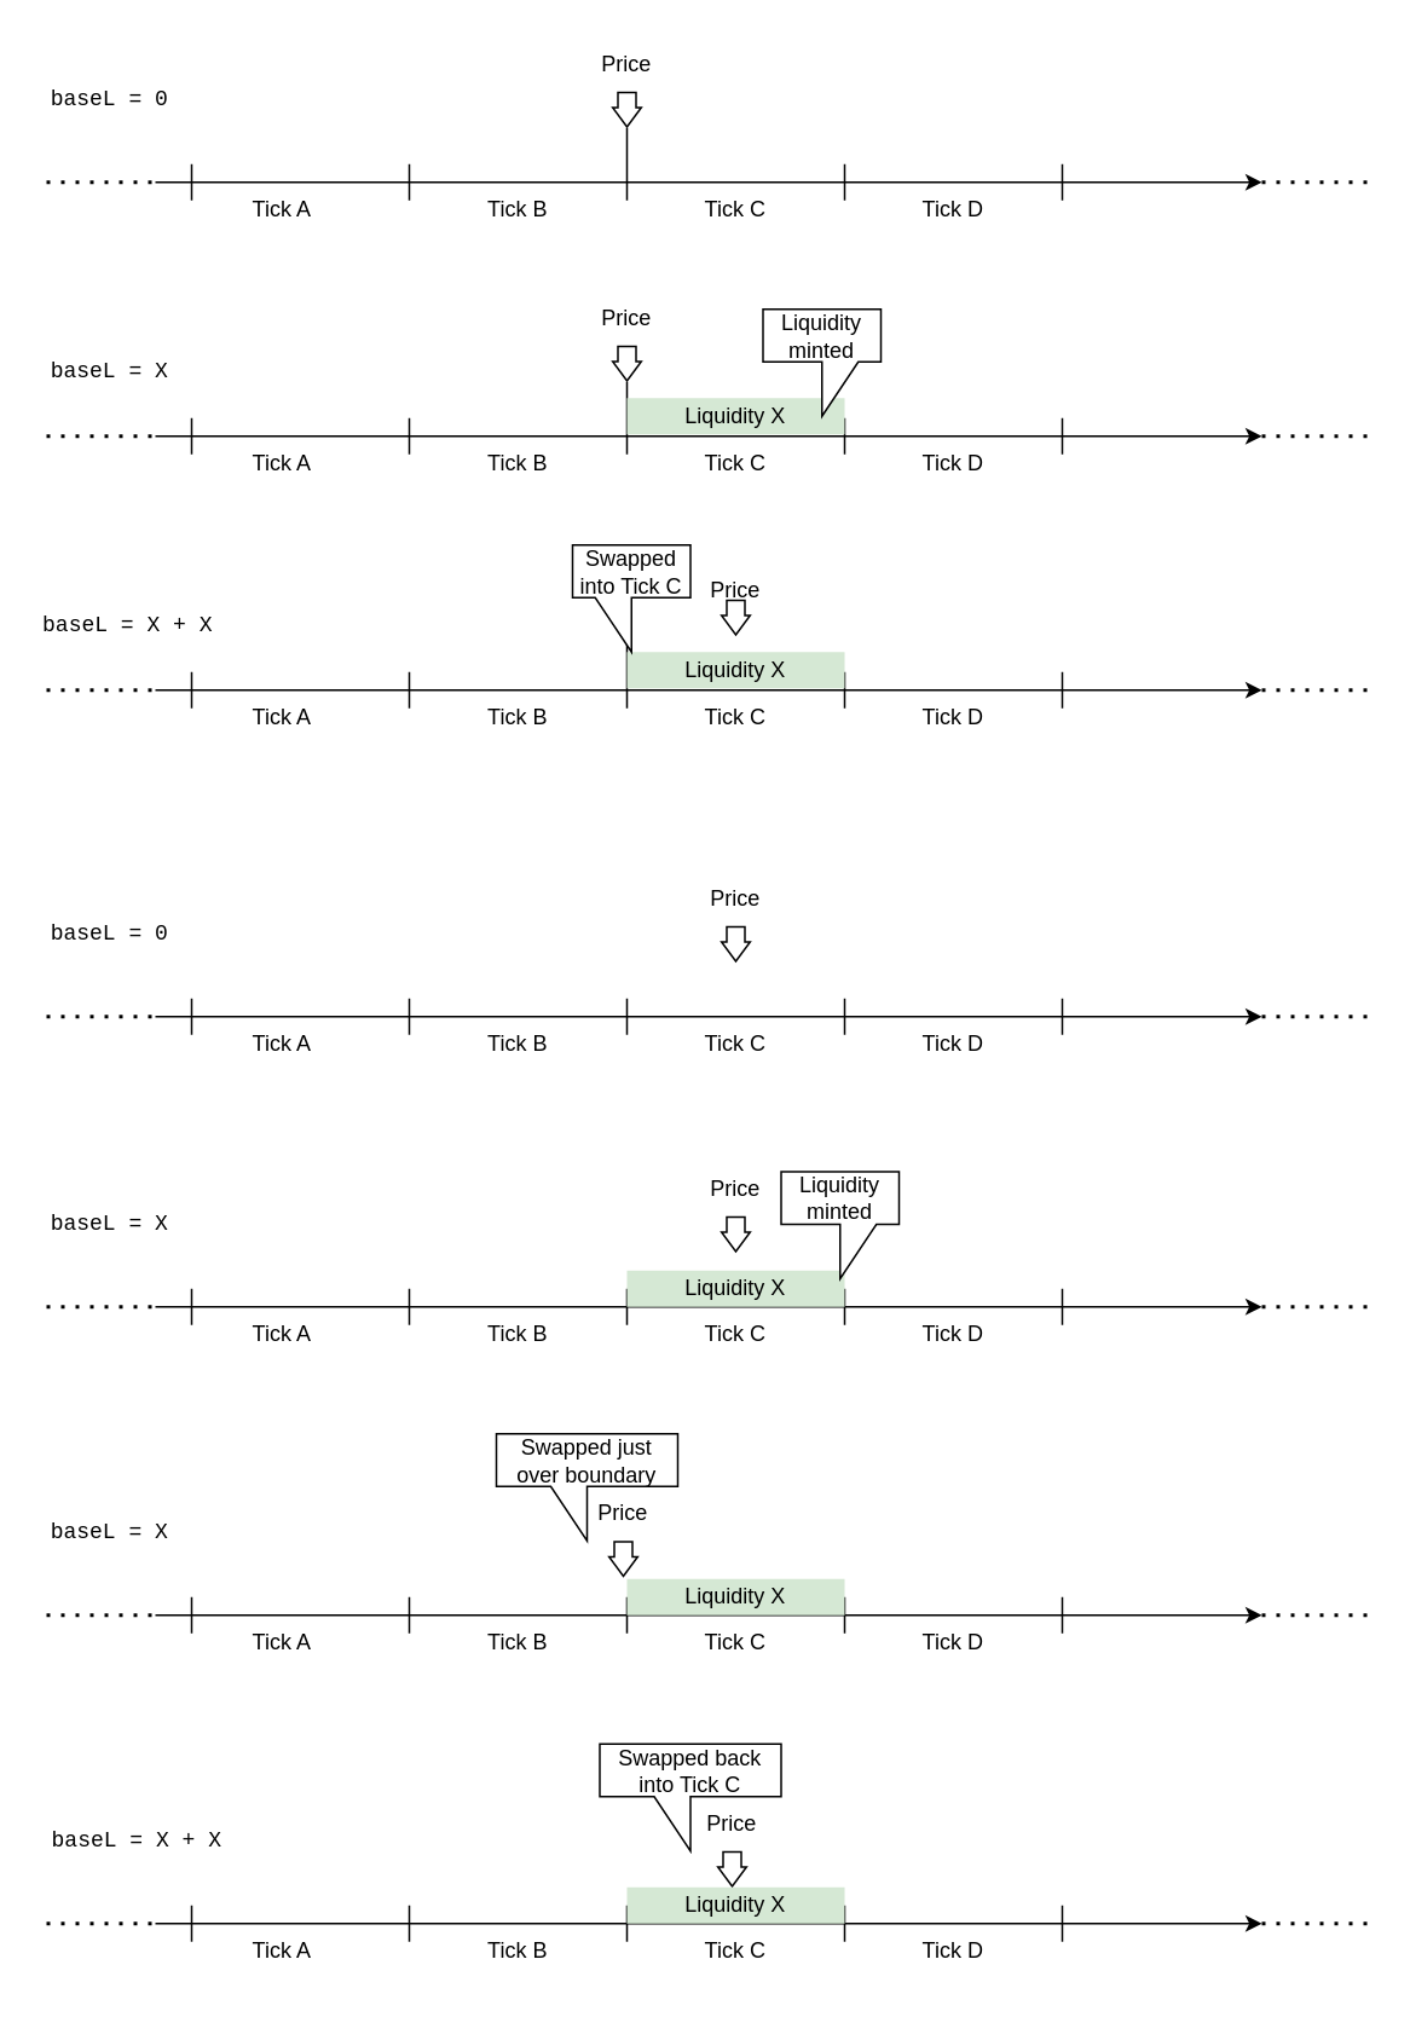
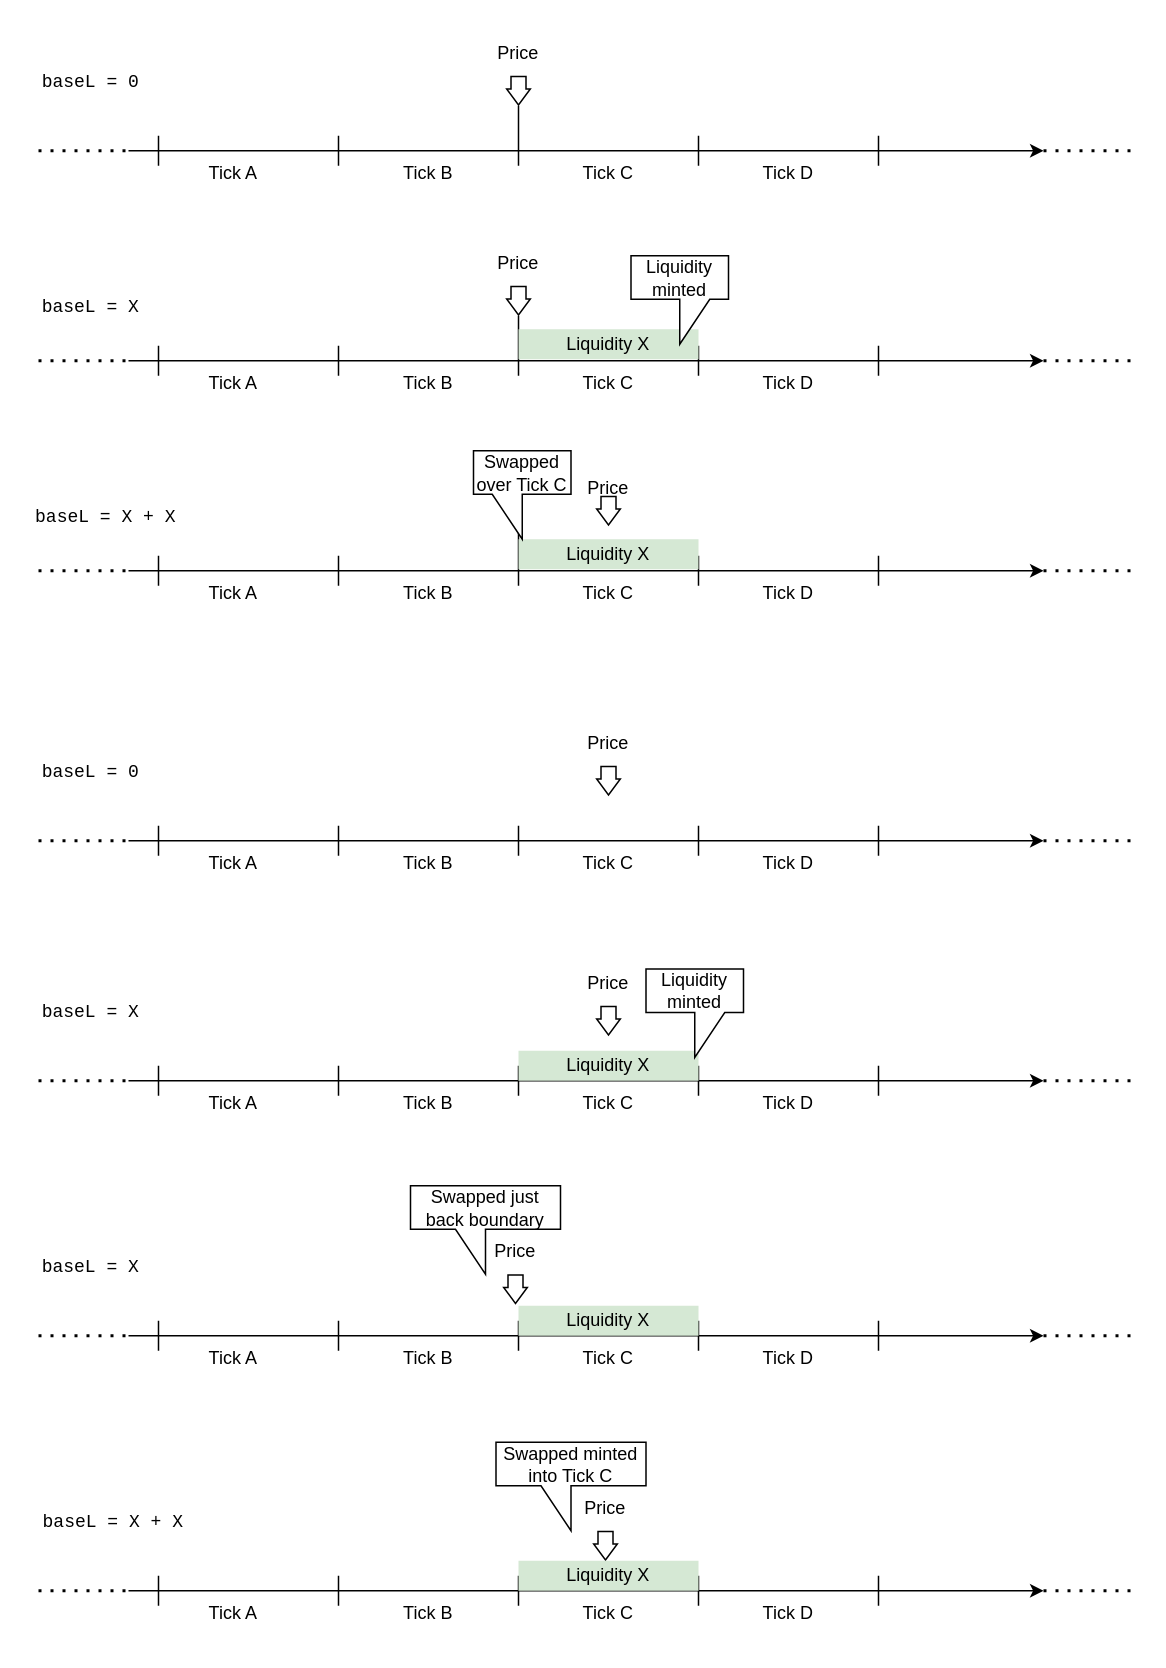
- <mxCell id="81" value="Swapped into Tick C" style="shape=callout;whiteSpace=wrap;html=1;perimeter=calloutPerimeter;flipV=0;flipH=1;" vertex="1" parent="1"><mxGeometry x="315" y="300" width="65" height="59" as="geometry" /></mxCell>
+ <mxCell id="81" value="Swapped over Tick C" style="shape=callout;whiteSpace=wrap;html=1;perimeter=calloutPerimeter;flipV=0;flipH=1;" vertex="1" parent="1"><mxGeometry x="315" y="300" width="65" height="59" as="geometry" /></mxCell>
- <mxCell id="99" value="Swapped just over boundary" style="shape=callout;whiteSpace=wrap;html=1;perimeter=calloutPerimeter;flipV=0;flipH=1;" vertex="1" parent="1"><mxGeometry x="273" y="790" width="100" height="59" as="geometry" /></mxCell>
+ <mxCell id="99" value="Swapped just back boundary" style="shape=callout;whiteSpace=wrap;html=1;perimeter=calloutPerimeter;flipV=0;flipH=1;" vertex="1" parent="1"><mxGeometry x="273" y="790" width="100" height="59" as="geometry" /></mxCell>
- <mxCell id="116" value="Swapped back into Tick C" style="shape=callout;whiteSpace=wrap;html=1;perimeter=calloutPerimeter;flipV=0;flipH=1;" vertex="1" parent="1"><mxGeometry x="330" y="961" width="100" height="59" as="geometry" /></mxCell>
+ <mxCell id="116" value="Swapped minted into Tick C" style="shape=callout;whiteSpace=wrap;html=1;perimeter=calloutPerimeter;flipV=0;flipH=1;" vertex="1" parent="1"><mxGeometry x="330" y="961" width="100" height="59" as="geometry" /></mxCell>
